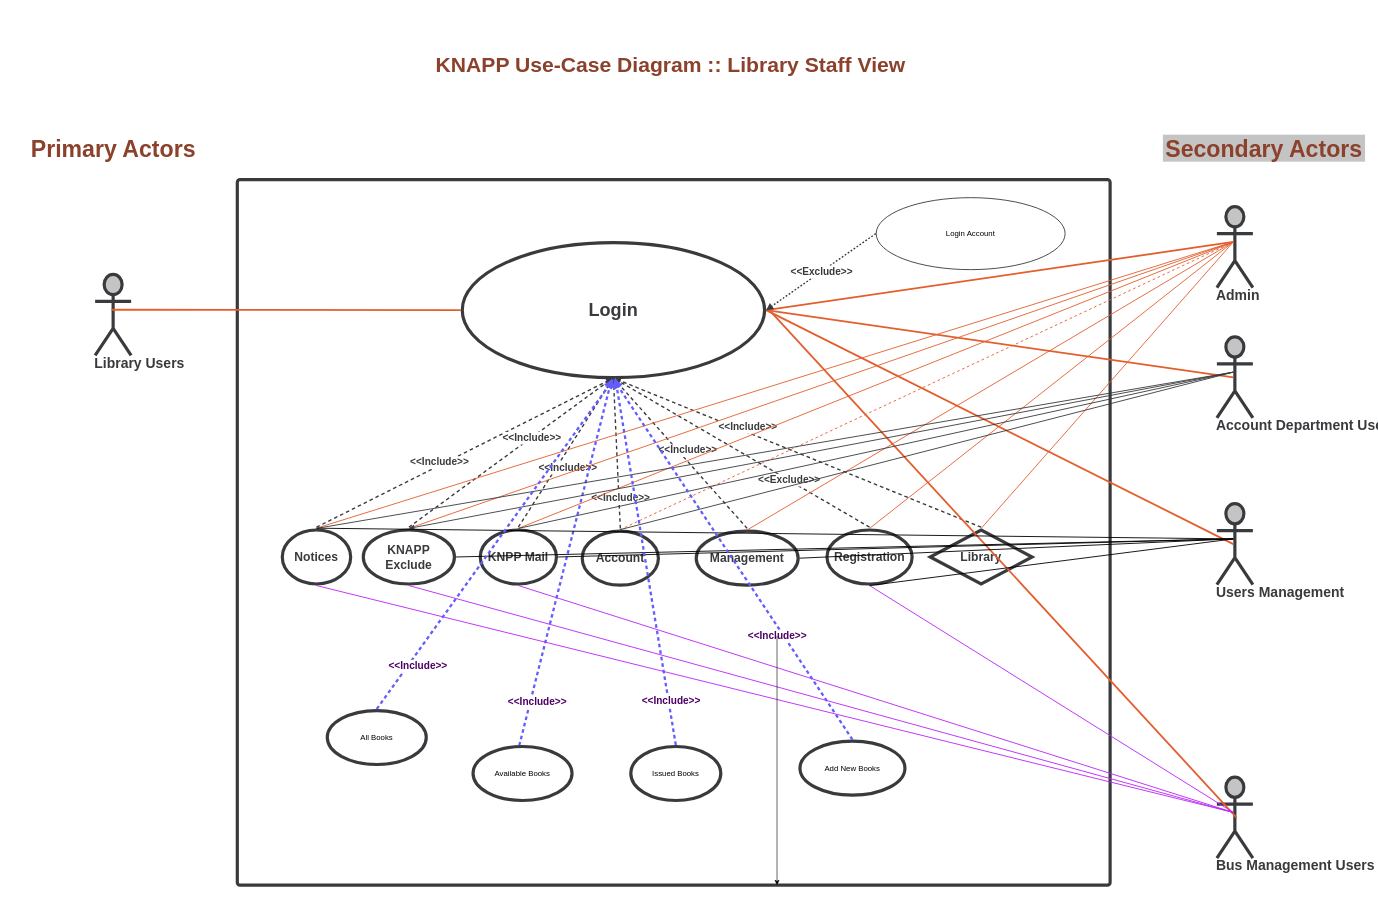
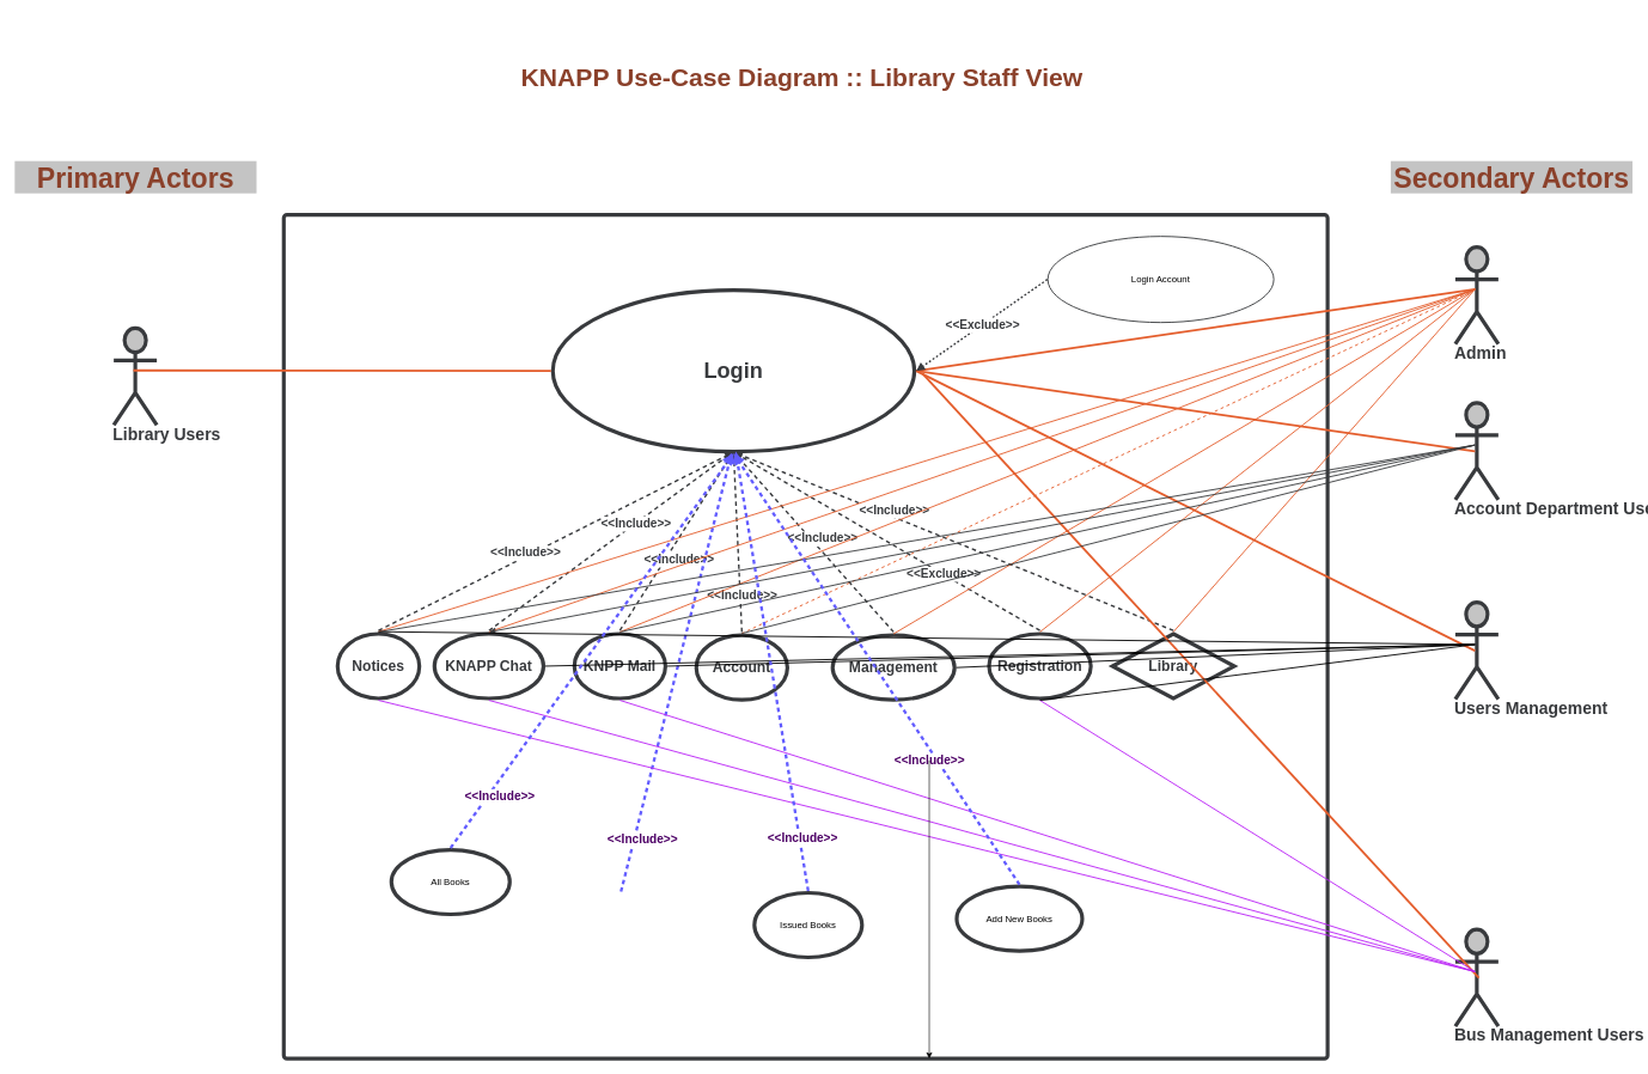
- <mxCell id="20" value="Primary Actors" style="html=1;overflow=block;blockSpacing=1;whiteSpace=wrap;fontSize=38.5;fontColor=#8b412b;fontStyle=1;spacing=0;fillColor=#ffffff;strokeWidth=1.5;strokeColor=none;" parent="1" vertex="1"><mxGeometry x="20" y="224" width="337" height="45" as="geometry" /></mxCell>
+ <mxCell id="20" value="Primary Actors" style="html=1;overflow=block;blockSpacing=1;whiteSpace=wrap;fontSize=38.5;fontColor=#8b412b;fontStyle=1;spacing=0;fillColor=#c4c4c4;strokeWidth=1.5;strokeColor=none;" parent="1" vertex="1"><mxGeometry x="20" y="224" width="337" height="45" as="geometry" /></mxCell>
- <mxCell id="36" value="KNAPP Exclude" style="html=1;overflow=block;blockSpacing=1;whiteSpace=wrap;ellipse;fontSize=20.2;fontColor=#383a3d;fontStyle=1;spacing=3.8;strokeColor=#383a3d;strokeOpacity=100;fillOpacity=100;rounded=1;absoluteArcSize=1;arcSize=9;fillColor=#FFFFFF;strokeWidth=5.3;" parent="1" vertex="1"><mxGeometry x="605" y="883" width="152" height="90" as="geometry" /></mxCell>
+ <mxCell id="36" value="KNAPP Chat" style="html=1;overflow=block;blockSpacing=1;whiteSpace=wrap;ellipse;fontSize=20.2;fontColor=#383a3d;fontStyle=1;spacing=3.8;strokeColor=#383a3d;strokeOpacity=100;fillOpacity=100;rounded=1;absoluteArcSize=1;arcSize=9;fillColor=#FFFFFF;strokeWidth=5.3;" parent="1" vertex="1"><mxGeometry x="605" y="883" width="152" height="90" as="geometry" /></mxCell>
- <mxCell id="64" value="Available Books" style="html=1;overflow=block;blockSpacing=1;whiteSpace=wrap;ellipse;fontSize=13;spacing=3.8;strokeColor=#383a3d;strokeOpacity=100;fillOpacity=100;rounded=1;absoluteArcSize=1;arcSize=9;fillColor=#FFFFFF;strokeWidth=5.3;" parent="1" vertex="1"><mxGeometry x="788" y="1244" width="165" height="90" as="geometry" /></mxCell>
